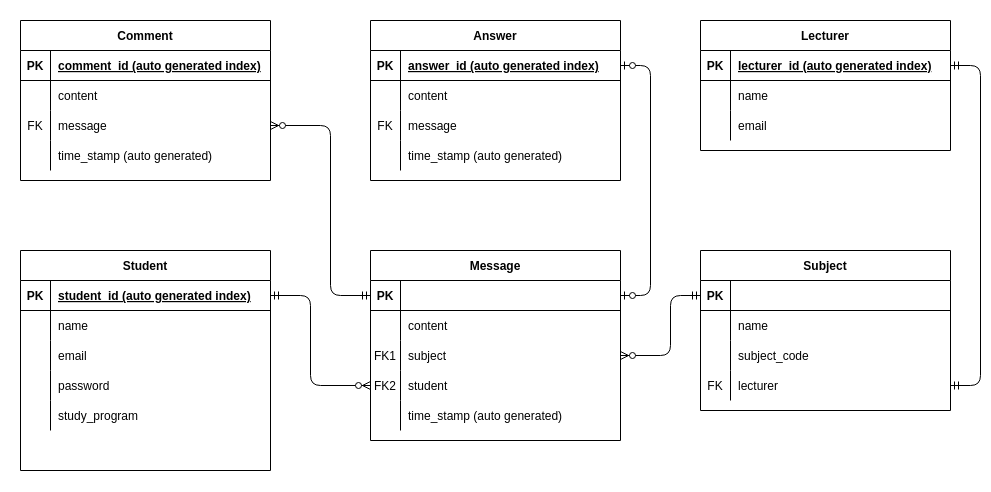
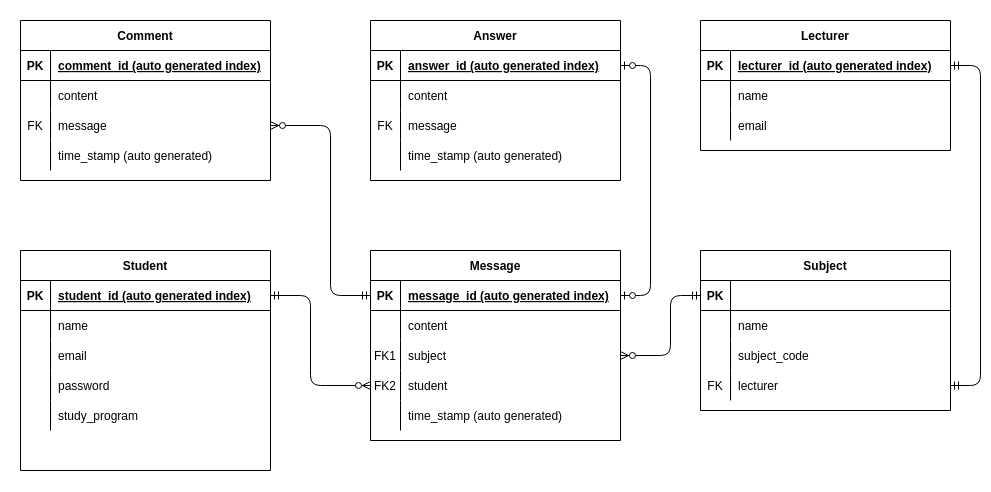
+ <mxCell id="46" value="message_id (auto generated index)" style="shape=partialRectangle;overflow=hidden;connectable=0;fillColor=none;top=0;left=0;bottom=0;right=0;align=left;spacingLeft=6;fontStyle=5;" vertex="1" parent="44"><mxGeometry x="30" width="220" height="30" as="geometry" /></mxCell>
